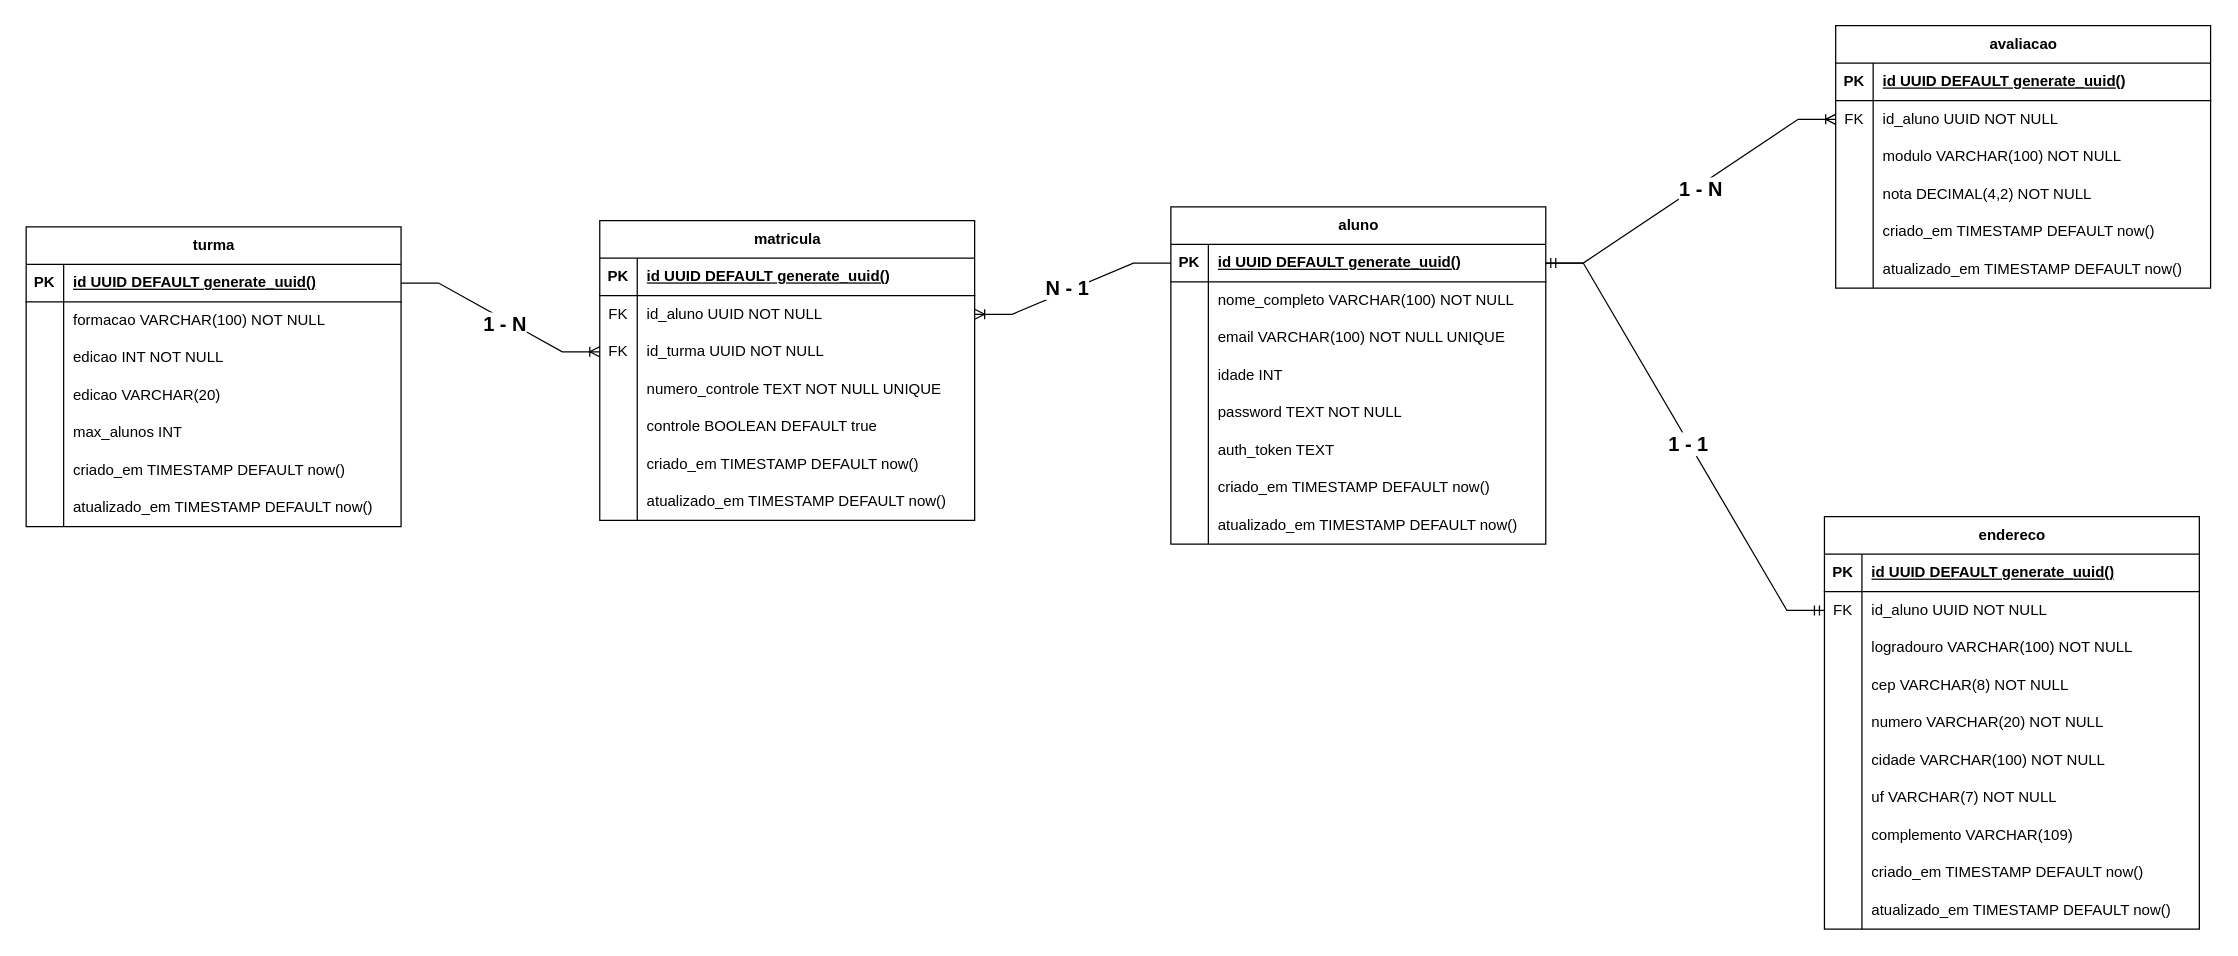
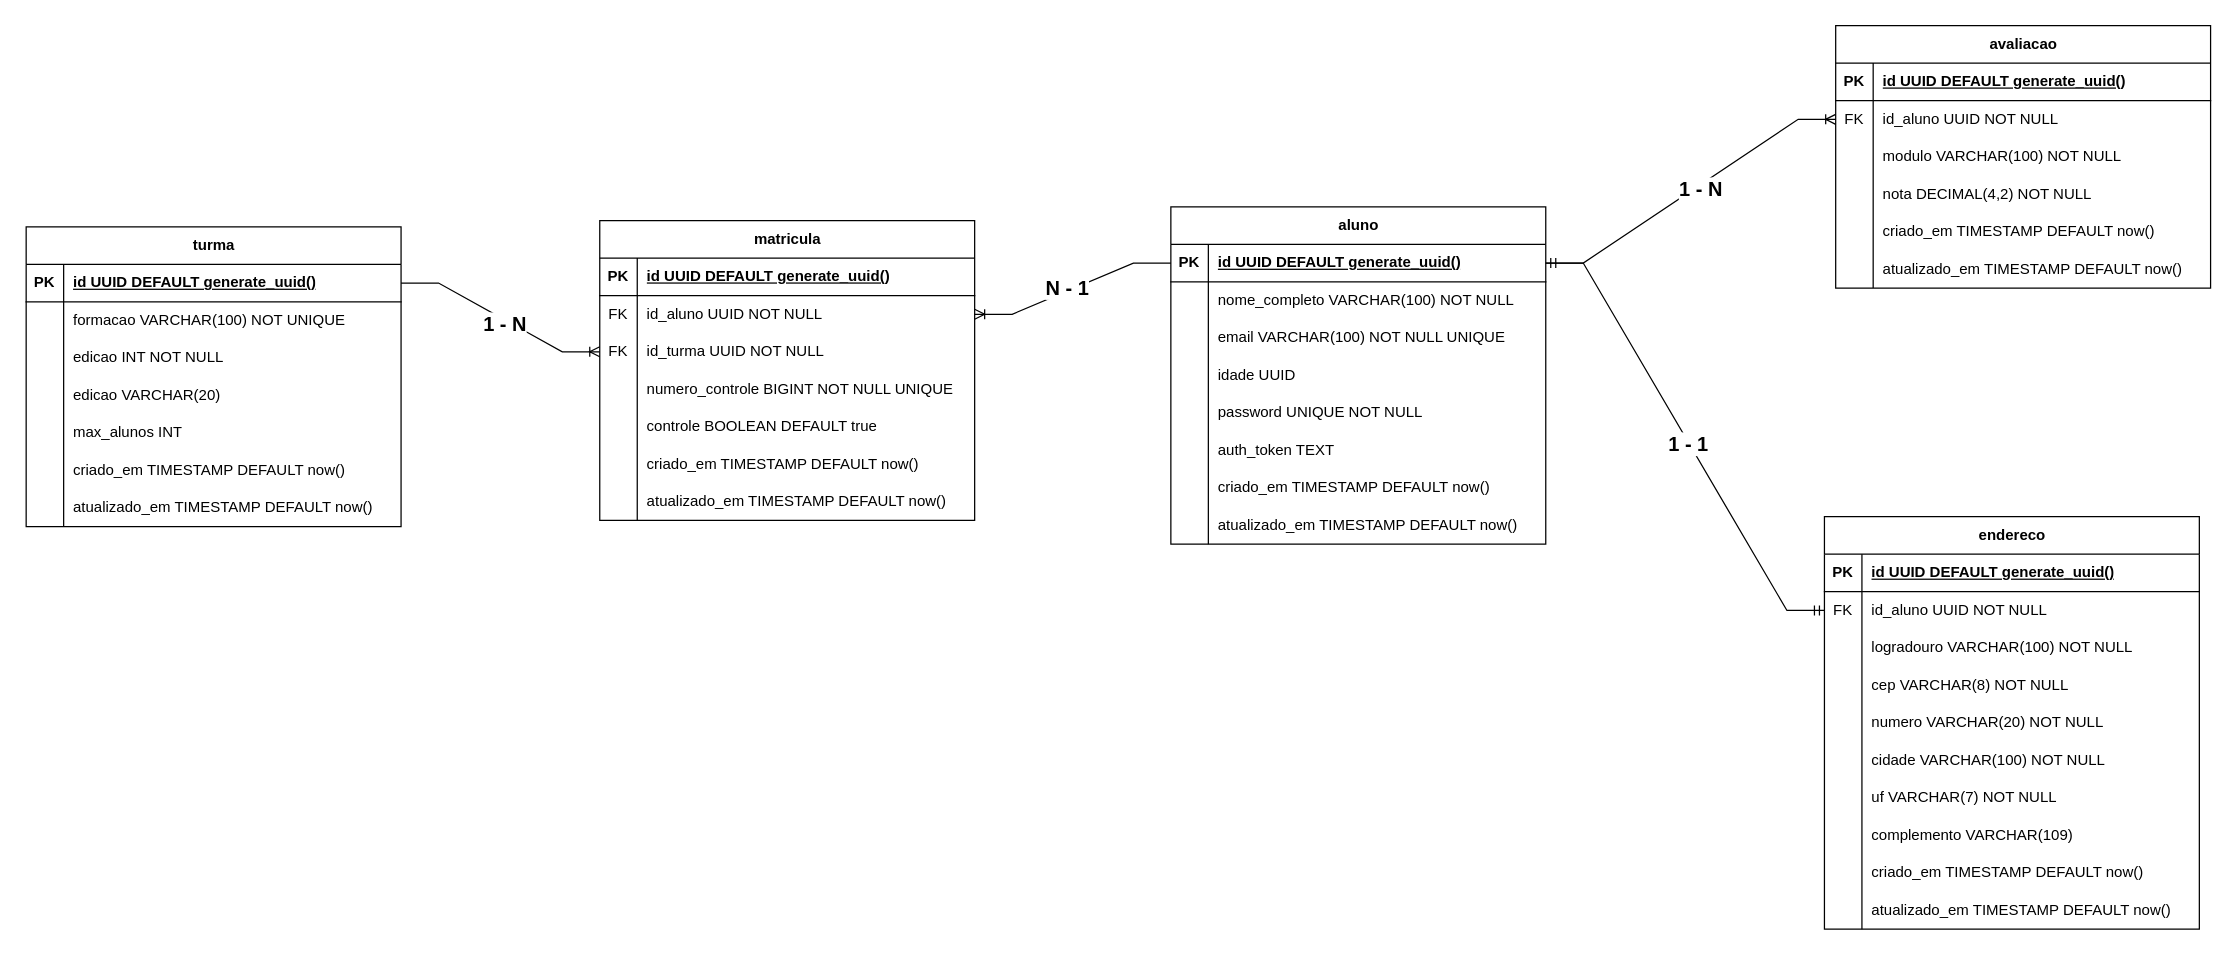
- <mxCell id="87" value="formacao VARCHAR(100) NOT NULL" style="shape=partialRectangle;connectable=0;fillColor=none;top=0;left=0;bottom=0;right=0;align=left;spacingLeft=6;overflow=hidden;whiteSpace=wrap;html=1;" vertex="1" parent="85"><mxGeometry x="30" width="270" height="30" as="geometry"><mxRectangle width="270" height="30" as="alternateBounds" /></mxGeometry></mxCell>
+ <mxCell id="87" value="formacao VARCHAR(100) NOT UNIQUE" style="shape=partialRectangle;connectable=0;fillColor=none;top=0;left=0;bottom=0;right=0;align=left;spacingLeft=6;overflow=hidden;whiteSpace=wrap;html=1;" vertex="1" parent="85"><mxGeometry x="30" width="270" height="30" as="geometry"><mxRectangle width="270" height="30" as="alternateBounds" /></mxGeometry></mxCell>
- <mxCell id="14" value="idade INT" style="shape=partialRectangle;connectable=0;fillColor=none;top=0;left=0;bottom=0;right=0;align=left;spacingLeft=6;overflow=hidden;whiteSpace=wrap;html=1;" parent="12" vertex="1"><mxGeometry x="30" width="270" height="30" as="geometry"><mxRectangle width="270" height="30" as="alternateBounds" /></mxGeometry></mxCell>
+ <mxCell id="14" value="idade UUID" style="shape=partialRectangle;connectable=0;fillColor=none;top=0;left=0;bottom=0;right=0;align=left;spacingLeft=6;overflow=hidden;whiteSpace=wrap;html=1;" parent="12" vertex="1"><mxGeometry x="30" width="270" height="30" as="geometry"><mxRectangle width="270" height="30" as="alternateBounds" /></mxGeometry></mxCell>
- <mxCell id="115" value="numero_controle TEXT NOT NULL UNIQUE" style="shape=partialRectangle;connectable=0;fillColor=none;top=0;left=0;bottom=0;right=0;align=left;spacingLeft=6;overflow=hidden;whiteSpace=wrap;html=1;" vertex="1" parent="113"><mxGeometry x="30" width="270" height="30" as="geometry"><mxRectangle width="270" height="30" as="alternateBounds" /></mxGeometry></mxCell>
+ <mxCell id="115" value="numero_controle BIGINT NOT NULL UNIQUE" style="shape=partialRectangle;connectable=0;fillColor=none;top=0;left=0;bottom=0;right=0;align=left;spacingLeft=6;overflow=hidden;whiteSpace=wrap;html=1;" vertex="1" parent="113"><mxGeometry x="30" width="270" height="30" as="geometry"><mxRectangle width="270" height="30" as="alternateBounds" /></mxGeometry></mxCell>
- <mxCell id="17" value="password TEXT NOT NULL" style="shape=partialRectangle;connectable=0;fillColor=none;top=0;left=0;bottom=0;right=0;align=left;spacingLeft=6;overflow=hidden;whiteSpace=wrap;html=1;" parent="15" vertex="1"><mxGeometry x="30" width="270" height="30" as="geometry"><mxRectangle width="270" height="30" as="alternateBounds" /></mxGeometry></mxCell>
+ <mxCell id="17" value="password UNIQUE NOT NULL" style="shape=partialRectangle;connectable=0;fillColor=none;top=0;left=0;bottom=0;right=0;align=left;spacingLeft=6;overflow=hidden;whiteSpace=wrap;html=1;" parent="15" vertex="1"><mxGeometry x="30" width="270" height="30" as="geometry"><mxRectangle width="270" height="30" as="alternateBounds" /></mxGeometry></mxCell>
